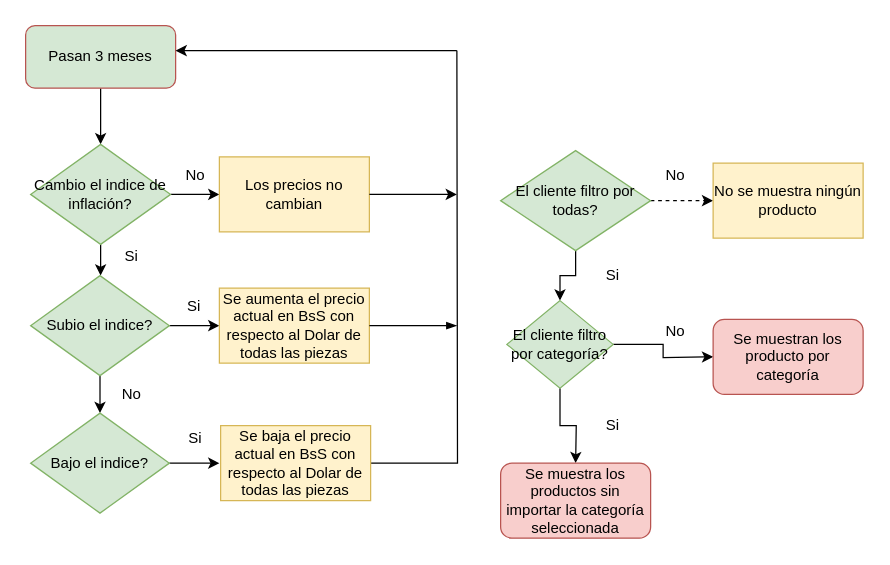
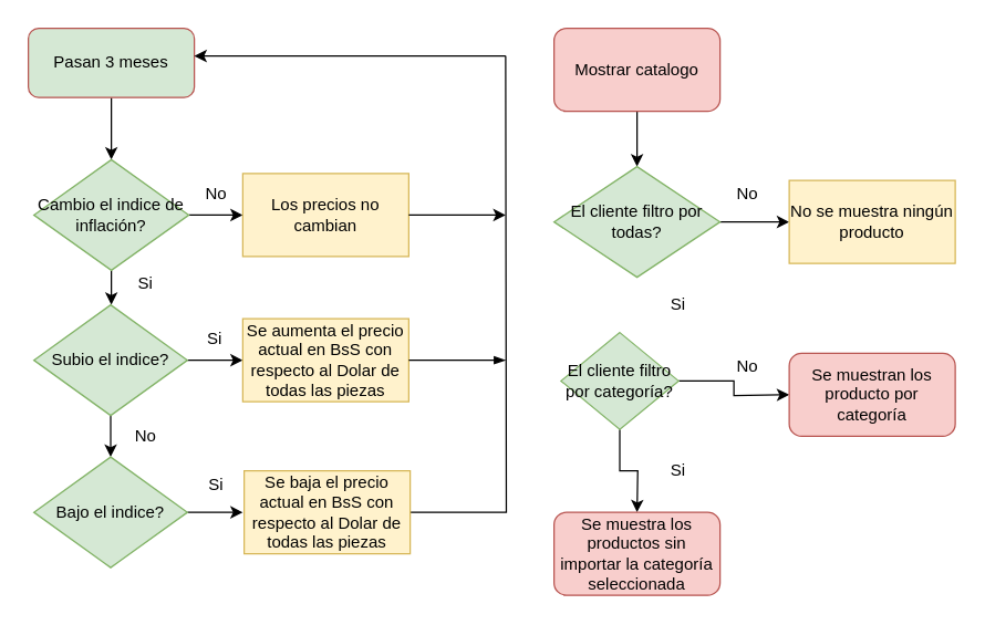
+ <mxCell id="25" value="Mostrar catalogo" style="rounded=1;whiteSpace=wrap;html=1;fillColor=#f8cecc;strokeColor=#b85450;" parent="1" vertex="1"><mxGeometry x="400" width="120" height="60" as="geometry" y="20" /></mxCell>
+ <mxCell id="24" style="edgeStyle=orthogonalEdgeStyle;rounded=0;orthogonalLoop=1;jettySize=auto;html=1;entryX=0.5;entryY=0;entryDx=0;entryDy=0;" parent="1" source="25" target="28" edge="1"><mxGeometry relative="1" as="geometry" /></mxCell>
- <mxCell id="26" style="edgeStyle=orthogonalEdgeStyle;rounded=0;orthogonalLoop=1;jettySize=auto;html=1;entryX=0;entryY=0.5;entryDx=0;entryDy=0;dashed=1;" parent="1" source="28" target="32" edge="1"><mxGeometry relative="1" as="geometry" /></mxCell>
+ <mxCell id="26" style="edgeStyle=orthogonalEdgeStyle;rounded=0;orthogonalLoop=1;jettySize=auto;html=1;entryX=0;entryY=0.5;entryDx=0;entryDy=0;" parent="1" source="28" target="32" edge="1"><mxGeometry relative="1" as="geometry" /></mxCell>
- <mxCell id="27" style="edgeStyle=orthogonalEdgeStyle;rounded=0;orthogonalLoop=1;jettySize=auto;html=1;entryX=0.5;entryY=0;entryDx=0;entryDy=0;" parent="1" source="28" target="31" edge="1"><mxGeometry relative="1" as="geometry" /></mxCell>
